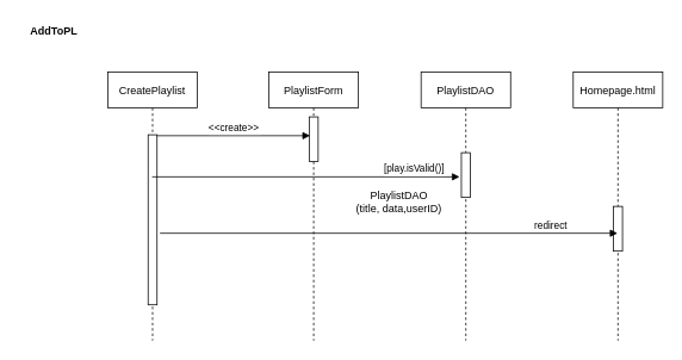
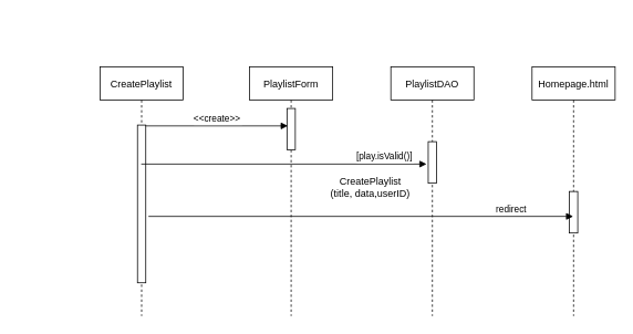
- <mxCell id="2" value="AddToPL" style="text;align=center;fontStyle=1;verticalAlign=middle;spacingLeft=3;spacingRight=3;strokeColor=none;rotatable=0;points=[[0,0.5],[1,0.5]];portConstraint=eastwest;" vertex="1" parent="1"><mxGeometry x="20" y="20" width="80" height="26" as="geometry" /></mxCell>
- <mxCell id="13" value="PlaylistDAO&lt;br&gt;(title, data,userID)" style="text;html=1;align=center;verticalAlign=middle;resizable=0;points=[];autosize=1;strokeColor=none;" vertex="1" parent="1"><mxGeometry x="390" y="210" width="110" height="30" as="geometry" /></mxCell>
+ <mxCell id="13" value="CreatePlaylist&lt;br&gt;(title, data,userID)" style="text;html=1;align=center;verticalAlign=middle;resizable=0;points=[];autosize=1;strokeColor=none;" vertex="1" parent="1"><mxGeometry x="390" y="210" width="110" height="30" as="geometry" /></mxCell>
